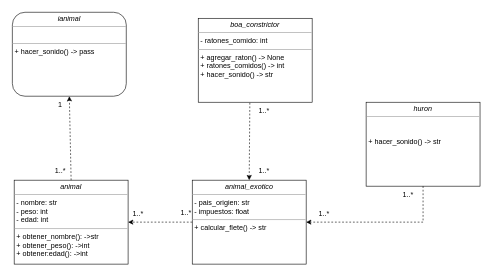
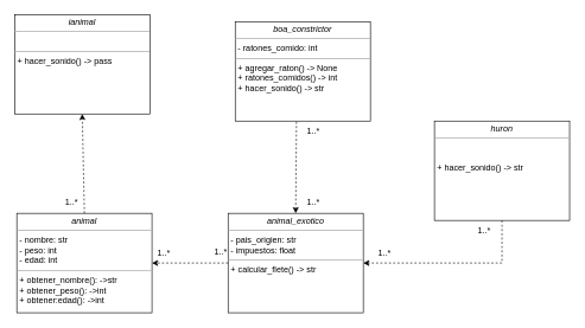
- <mxCell id="4" value="&lt;p style=&quot;margin:0px;margin-top:4px;text-align:center;&quot;&gt;&lt;i&gt;ianimal&lt;/i&gt;&lt;/p&gt;&lt;hr size=&quot;1&quot;&gt;&lt;p style=&quot;margin:0px;margin-left:4px;&quot;&gt;&lt;br&gt;&lt;/p&gt;&lt;hr size=&quot;1&quot;&gt;&lt;p style=&quot;margin:0px;margin-left:4px;&quot;&gt;+ hacer_sonido() -&amp;gt; pass&lt;/p&gt;" style="verticalAlign=top;align=left;overflow=fill;fontSize=12;fontFamily=Helvetica;html=1;shadow=0;comic=0;labelBackgroundColor=none;strokeWidth=1;rounded=1;" vertex="1" parent="1"><mxGeometry x="20" y="20" width="190" height="140" as="geometry" /></mxCell>
+ <mxCell id="4" value="&lt;p style=&quot;margin:0px;margin-top:4px;text-align:center;&quot;&gt;&lt;i&gt;ianimal&lt;/i&gt;&lt;/p&gt;&lt;hr size=&quot;1&quot;&gt;&lt;p style=&quot;margin:0px;margin-left:4px;&quot;&gt;&lt;br&gt;&lt;/p&gt;&lt;hr size=&quot;1&quot;&gt;&lt;p style=&quot;margin:0px;margin-left:4px;&quot;&gt;+ hacer_sonido() -&amp;gt; pass&lt;/p&gt;" style="verticalAlign=top;align=left;overflow=fill;fontSize=12;fontFamily=Helvetica;html=1;rounded=0;shadow=0;comic=0;labelBackgroundColor=none;strokeWidth=1" vertex="1" parent="1"><mxGeometry x="20" y="20" width="190" height="140" as="geometry" /></mxCell>
- <mxCell id="12" value="1" style="text;html=1;align=center;verticalAlign=middle;whiteSpace=wrap;rounded=0;" vertex="1" parent="1"><mxGeometry x="70" y="160" width="60" height="30" as="geometry" /></mxCell>
